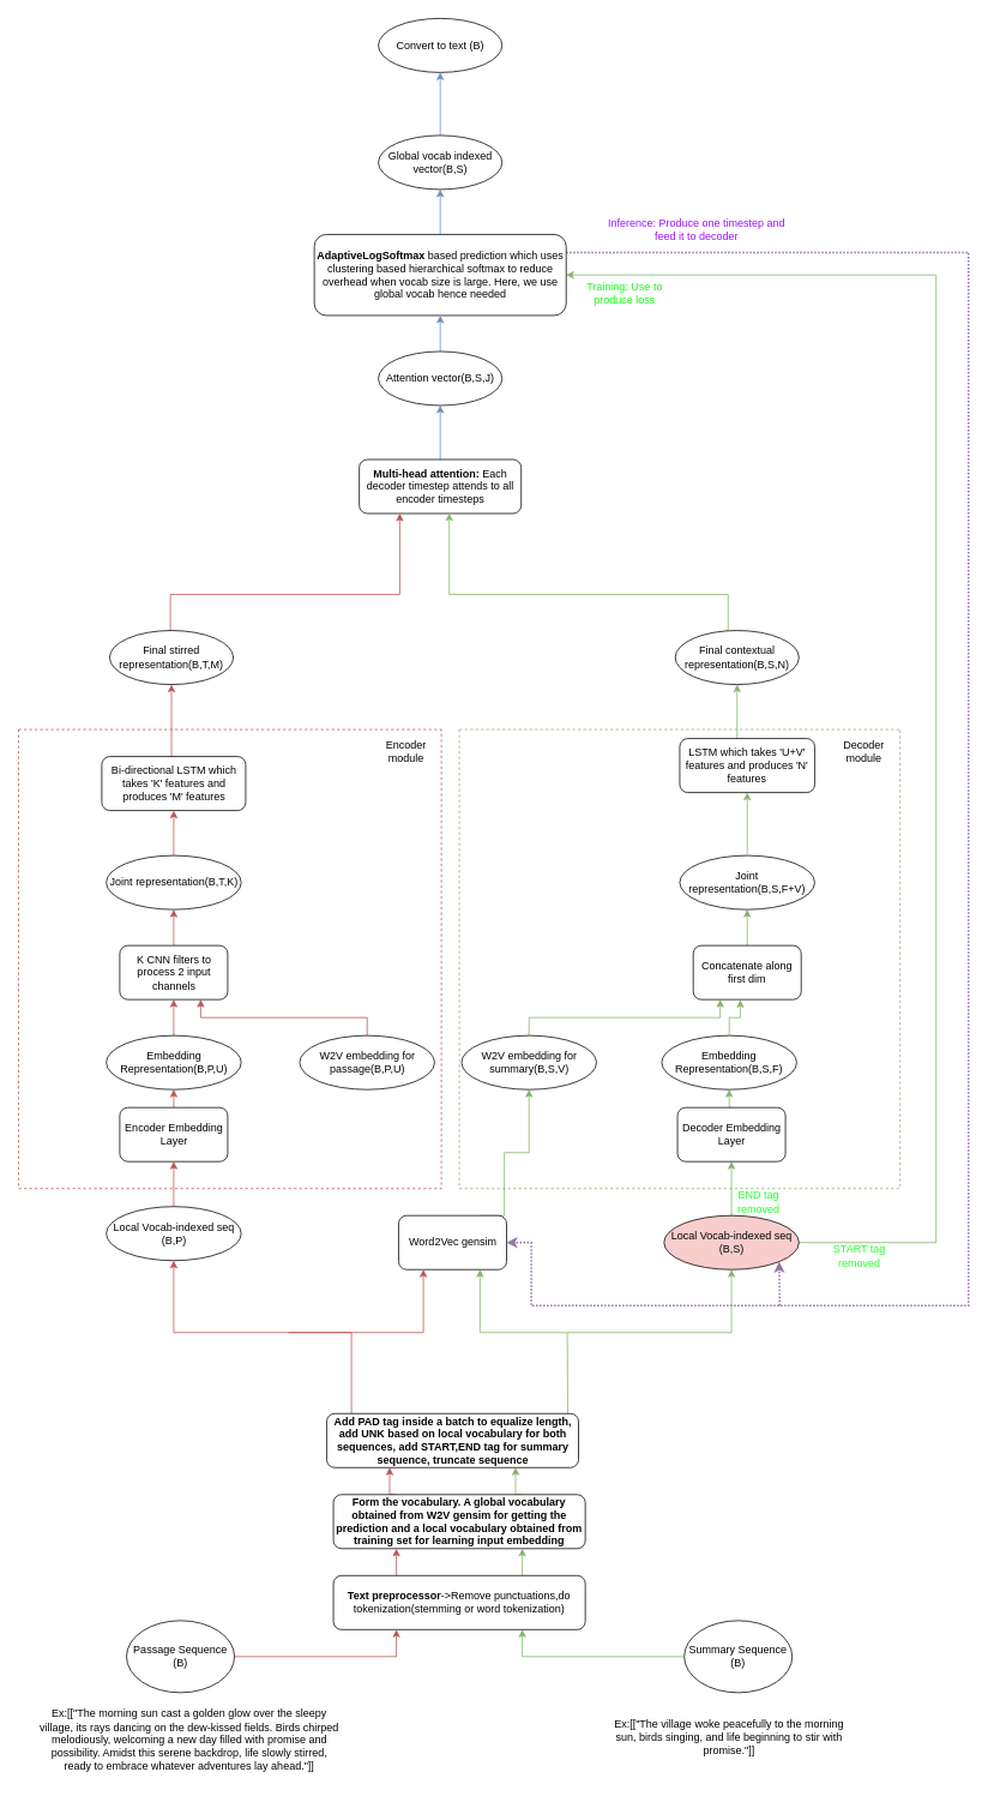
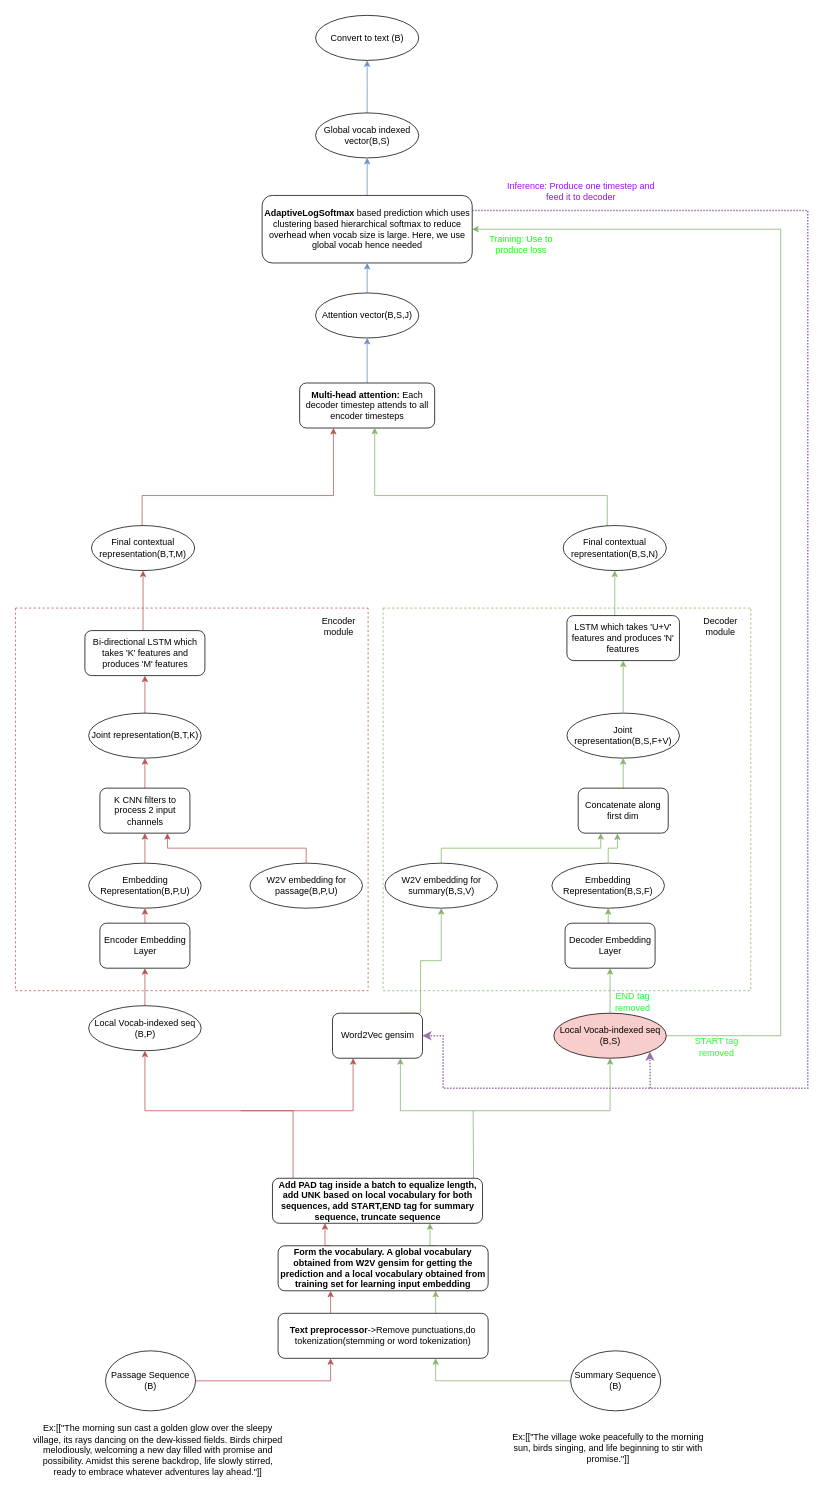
- <mxCell id="50" value="Final stirred representation(B,T,M)" style="ellipse;whiteSpace=wrap;html=1;" vertex="1" parent="1"><mxGeometry x="121.25" y="700" width="137.5" height="60" as="geometry" /></mxCell>
+ <mxCell id="50" value="Final contextual representation(B,T,M)" style="ellipse;whiteSpace=wrap;html=1;" vertex="1" parent="1"><mxGeometry x="121.25" y="700" width="137.5" height="60" as="geometry" /></mxCell>
